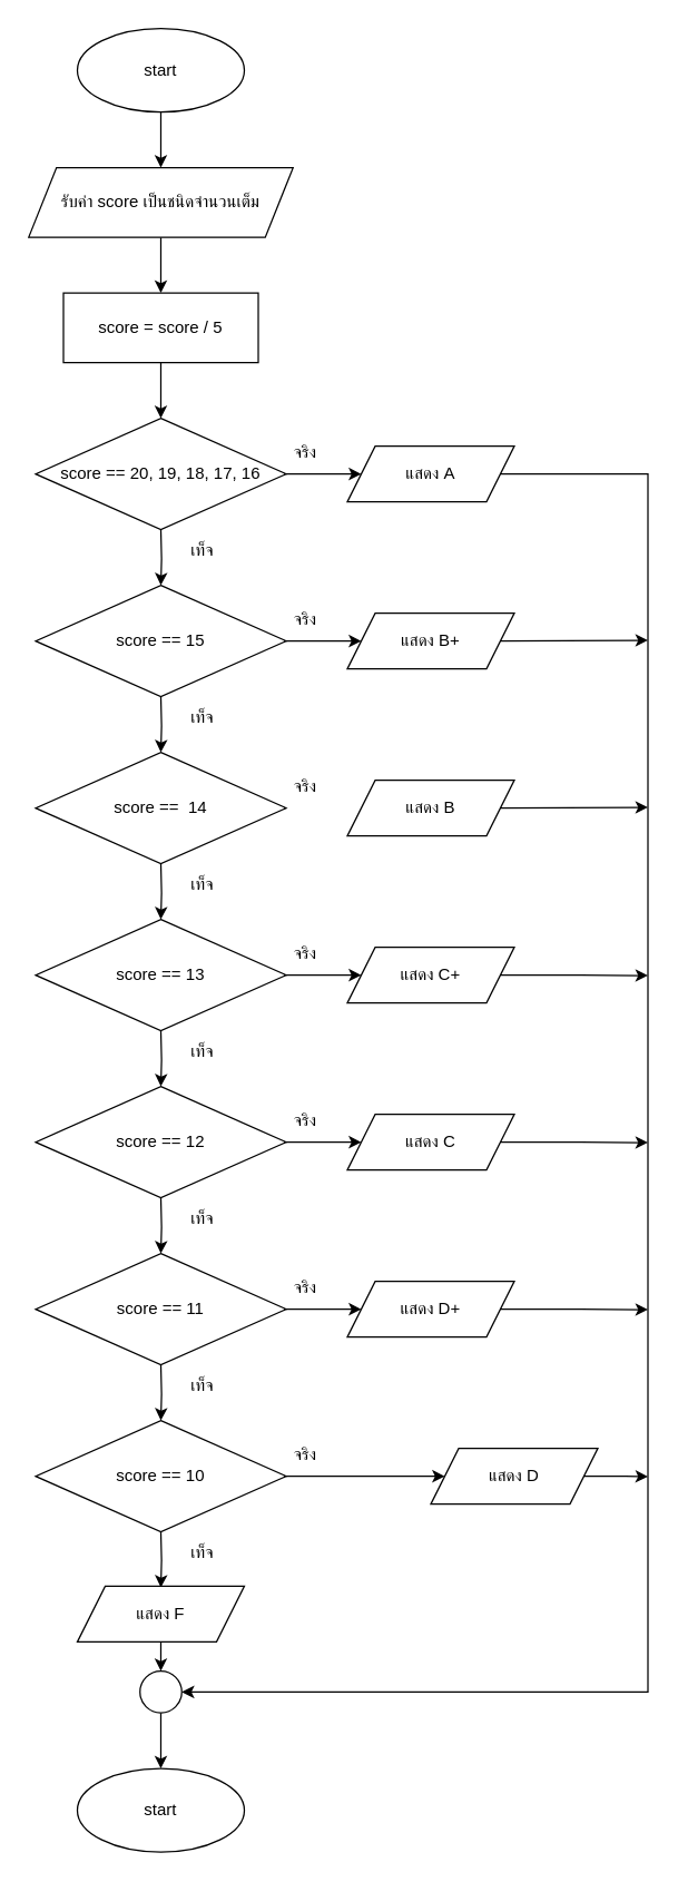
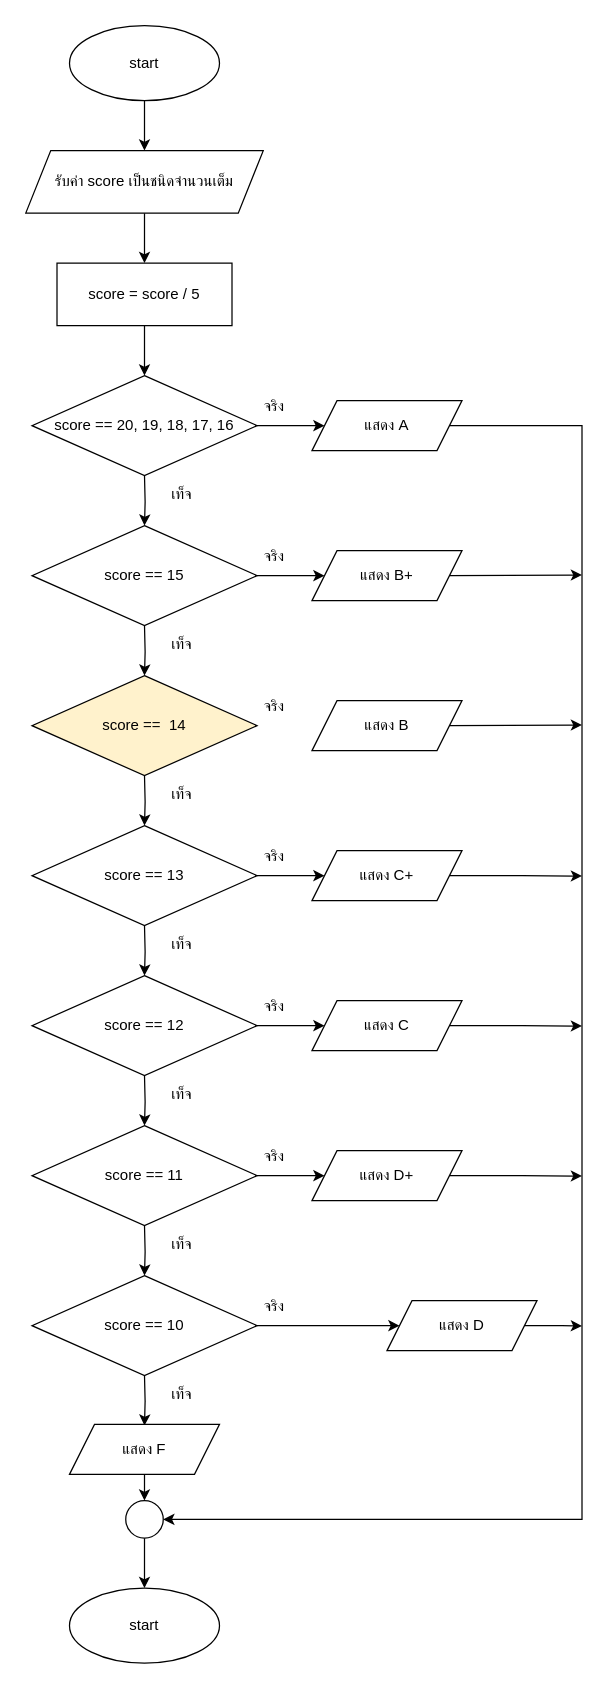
- <mxCell id="22" value="score ==&amp;nbsp; 14" style="rhombus;whiteSpace=wrap;html=1;" vertex="1" parent="1"><mxGeometry x="25" y="540" width="180" height="80" as="geometry" /></mxCell>
+ <mxCell id="22" value="score ==&amp;nbsp; 14" style="rhombus;whiteSpace=wrap;html=1;fillColor=#fff2cc;" vertex="1" parent="1"><mxGeometry x="25" y="540" width="180" height="80" as="geometry" /></mxCell>
